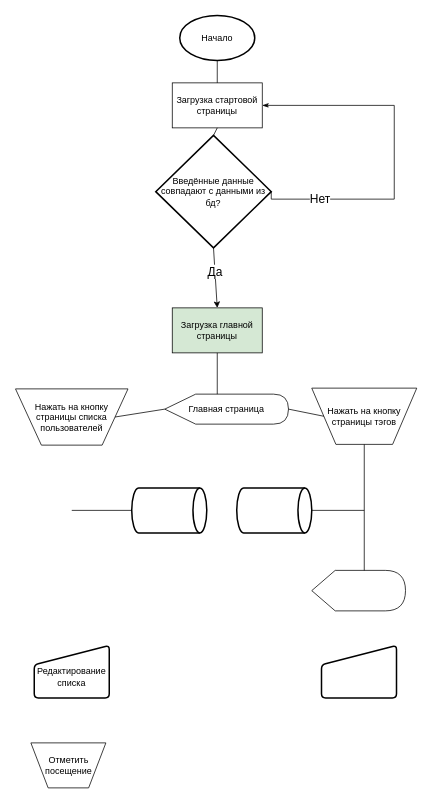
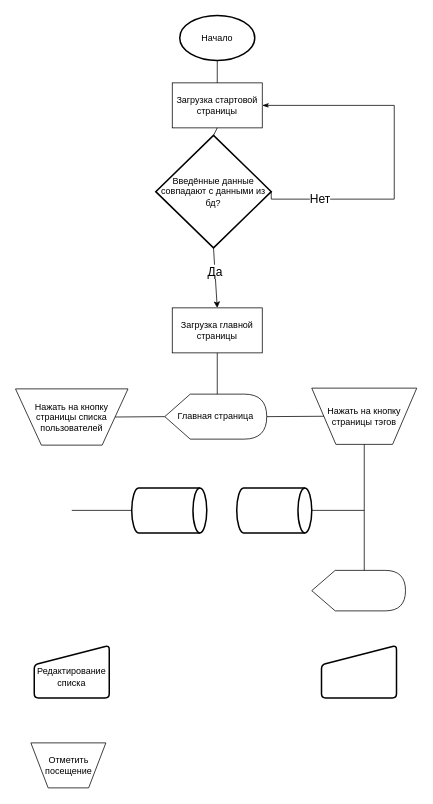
- <mxCell id="9" value="Загрузка главной страницы" style="rounded=0;whiteSpace=wrap;html=1;fillColor=#d5e8d4;" vertex="1" parent="1"><mxGeometry x="229" y="410" width="120" height="60" as="geometry" /></mxCell>
+ <mxCell id="9" value="Загрузка главной страницы" style="rounded=0;whiteSpace=wrap;html=1;" vertex="1" parent="1"><mxGeometry x="229" y="410" width="120" height="60" as="geometry" /></mxCell>
- <mxCell id="12" value="Главная страница" style="shape=display;whiteSpace=wrap;html=1;" vertex="1" parent="1"><mxGeometry x="219" y="525" width="165" height="40" as="geometry" /></mxCell>
+ <mxCell id="12" value="Главная страница" style="shape=display;whiteSpace=wrap;html=1;" vertex="1" parent="1"><mxGeometry x="219" y="525" width="136" height="60" as="geometry" /></mxCell>
